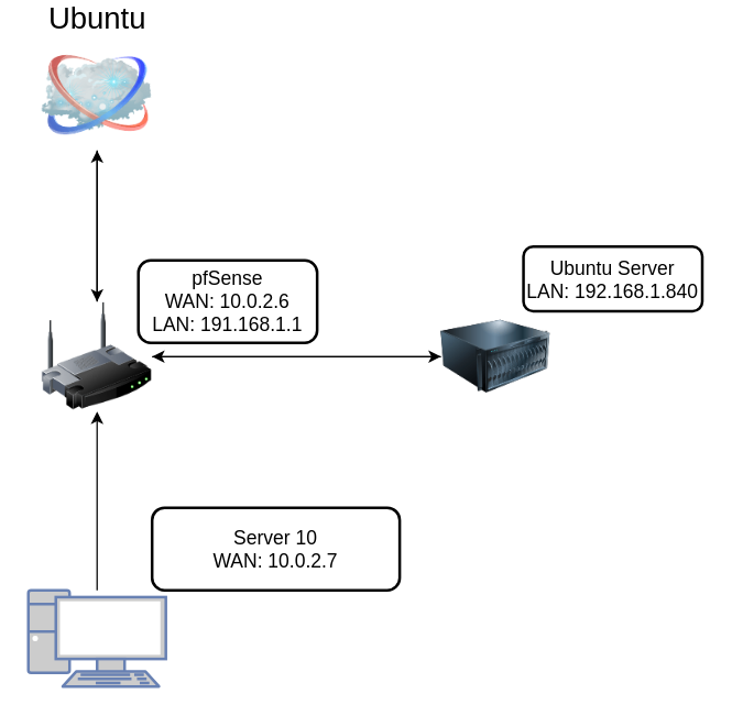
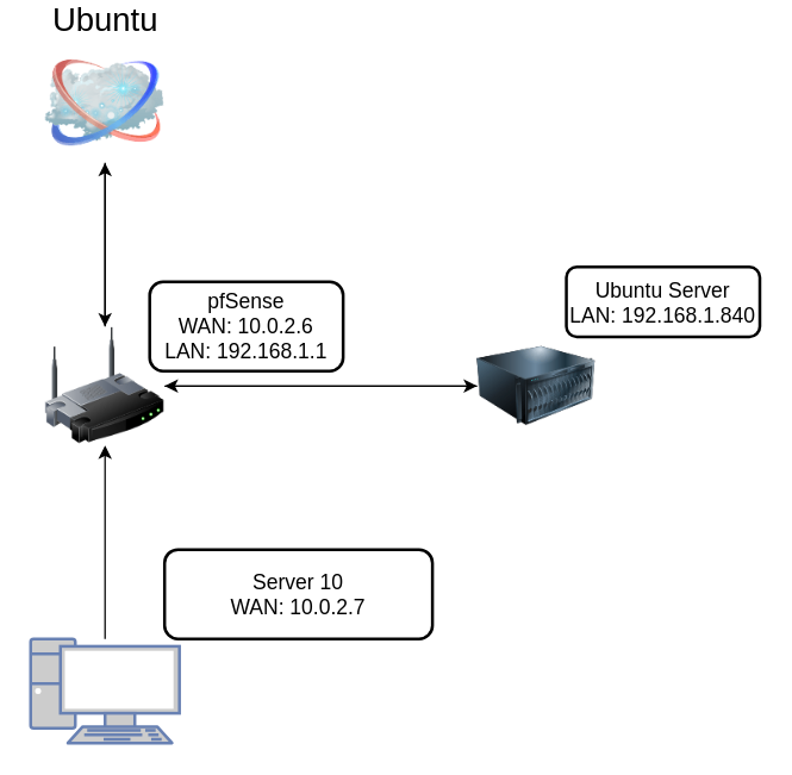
- <mxCell id="7" value="pfSense&lt;br&gt;WAN: 10.0.2.6&lt;br&gt;LAN: 191.168.1.1" style="text;html=1;strokeColor=default;fillColor=none;align=center;verticalAlign=middle;whiteSpace=wrap;rounded=1;fontSize=14;strokeWidth=2;" vertex="1" parent="1"><mxGeometry x="100" y="180" width="130" height="60" as="geometry" /></mxCell>
+ <mxCell id="7" value="pfSense&lt;br&gt;WAN: 10.0.2.6&lt;br&gt;LAN: 192.168.1.1" style="text;html=1;strokeColor=default;fillColor=none;align=center;verticalAlign=middle;whiteSpace=wrap;rounded=1;fontSize=14;strokeWidth=2;" vertex="1" parent="1"><mxGeometry x="100" y="180" width="130" height="60" as="geometry" /></mxCell>
